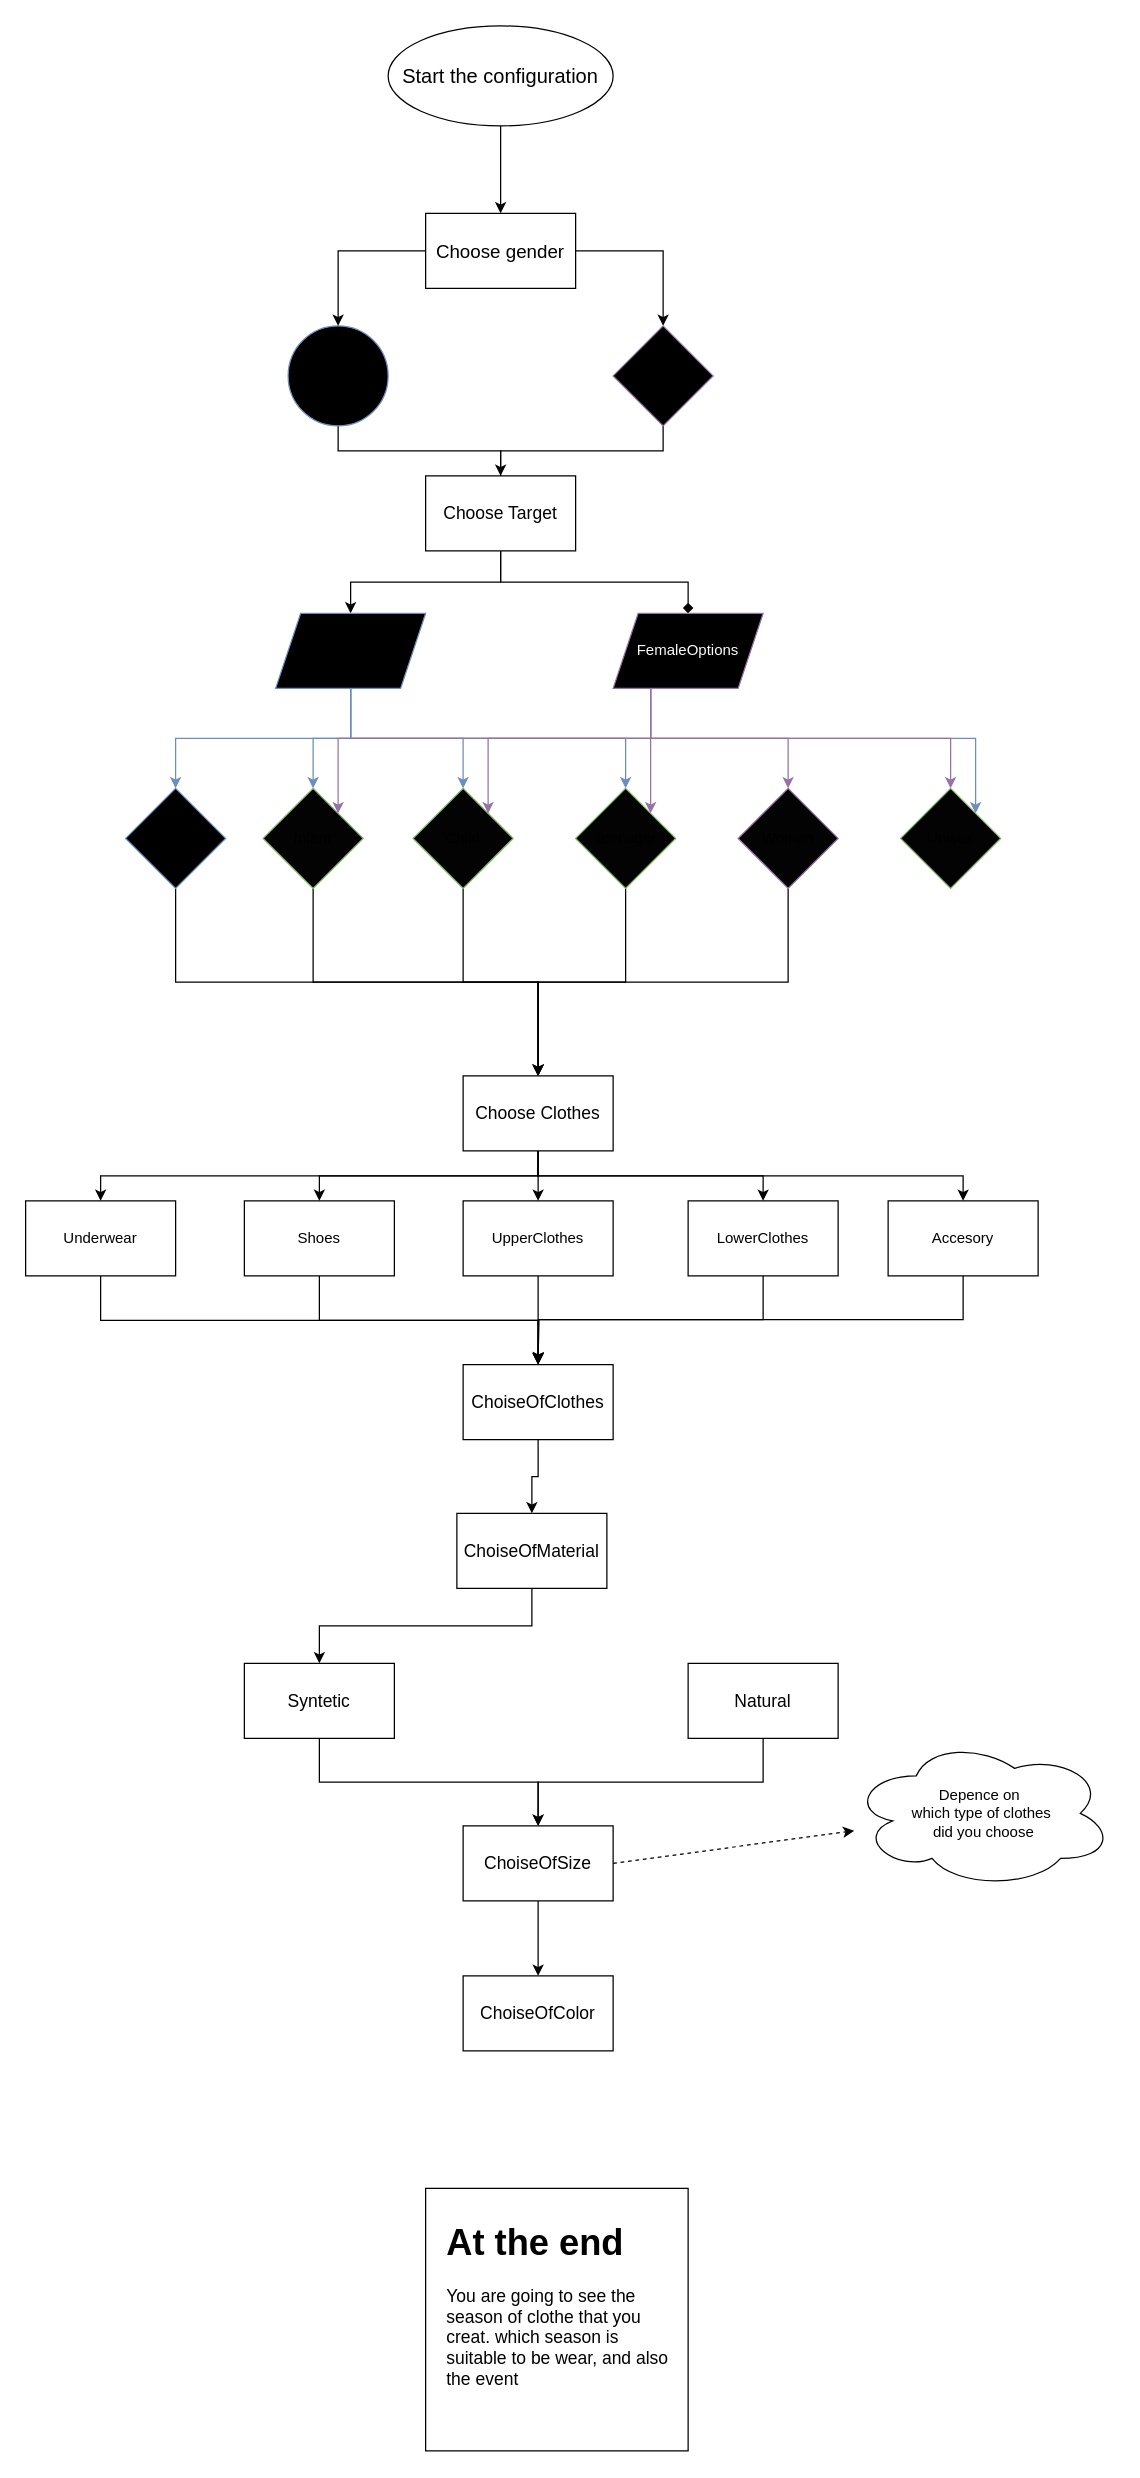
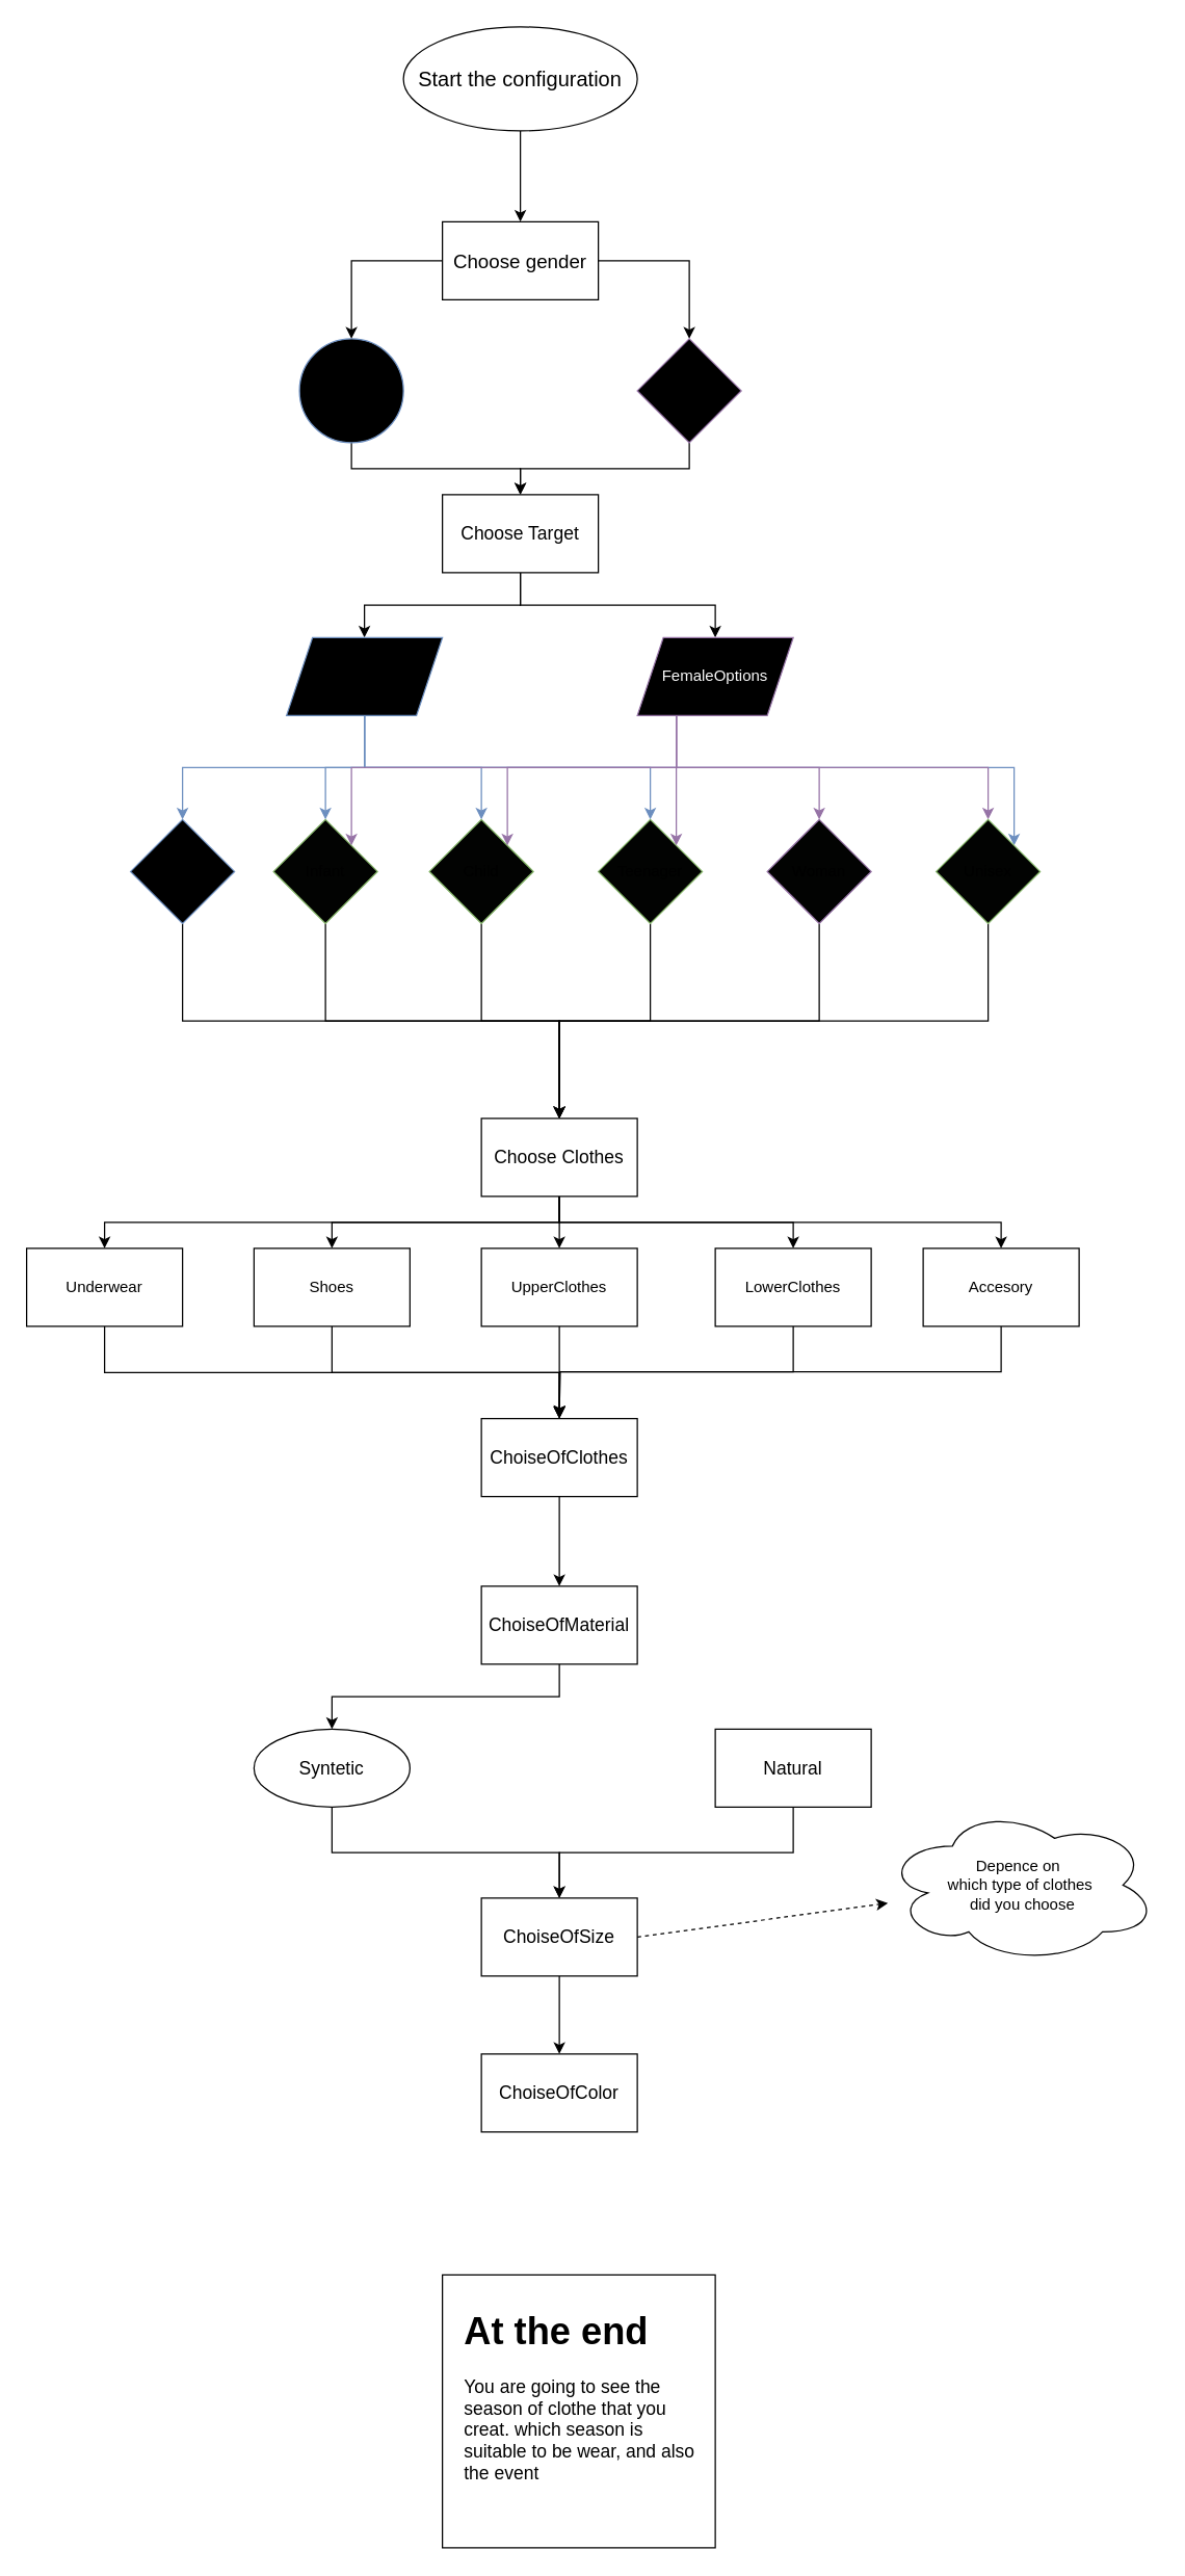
- <mxCell id="8" style="edgeStyle=orthogonalEdgeStyle;rounded=0;orthogonalLoop=1;jettySize=auto;html=1;exitX=0.5;exitY=1;exitDx=0;exitDy=0;entryX=0.5;entryY=0;entryDx=0;entryDy=0;endArrow=none;" parent="1" source="9" target="13" edge="1"><mxGeometry relative="1" as="geometry" /></mxCell>
+ <mxCell id="8" style="edgeStyle=orthogonalEdgeStyle;rounded=0;orthogonalLoop=1;jettySize=auto;html=1;exitX=0.5;exitY=1;exitDx=0;exitDy=0;entryX=0.5;entryY=0;entryDx=0;entryDy=0;" parent="1" source="9" target="13" edge="1"><mxGeometry relative="1" as="geometry" /></mxCell>
- <mxCell id="12" style="edgeStyle=orthogonalEdgeStyle;rounded=0;orthogonalLoop=1;jettySize=auto;html=1;exitX=0.5;exitY=1;exitDx=0;exitDy=0;entryX=0.5;entryY=0;entryDx=0;entryDy=0;endArrow=diamond;" parent="1" source="13" target="33" edge="1"><mxGeometry relative="1" as="geometry" /></mxCell>
+ <mxCell id="12" style="edgeStyle=orthogonalEdgeStyle;rounded=0;orthogonalLoop=1;jettySize=auto;html=1;exitX=0.5;exitY=1;exitDx=0;exitDy=0;entryX=0.5;entryY=0;entryDx=0;entryDy=0;" parent="1" source="13" target="33" edge="1"><mxGeometry relative="1" as="geometry" /></mxCell>
+ <mxCell id="36" style="edgeStyle=orthogonalEdgeStyle;rounded=0;orthogonalLoop=1;jettySize=auto;html=1;exitX=0.5;exitY=1;exitDx=0;exitDy=0;entryX=0.5;entryY=0;entryDx=0;entryDy=0;" parent="1" source="37" target="43" edge="1"><mxGeometry relative="1" as="geometry" /></mxCell>
- <mxCell id="57" value="&lt;span style=&quot;font-size: 14px;&quot;&gt;ChoiseOfMaterial&lt;/span&gt;" style="rounded=0;whiteSpace=wrap;html=1;" vertex="1" parent="1"><mxGeometry x="365" y="1210" width="120" height="60" as="geometry" /></mxCell>
+ <mxCell id="57" value="&lt;span style=&quot;font-size: 14px;&quot;&gt;ChoiseOfMaterial&lt;/span&gt;" style="rounded=0;whiteSpace=wrap;html=1;" vertex="1" parent="1"><mxGeometry x="370" y="1220" width="120" height="60" as="geometry" /></mxCell>
- <mxCell id="59" value="&lt;span style=&quot;font-size: 14px;&quot;&gt;Syntetic&lt;/span&gt;" style="rounded=0;whiteSpace=wrap;html=1;" vertex="1" parent="1"><mxGeometry x="195" y="1330" width="120" height="60" as="geometry" /></mxCell>
+ <mxCell id="59" value="&lt;span style=&quot;font-size: 14px;&quot;&gt;Syntetic&lt;/span&gt;" style="ellipse;whiteSpace=wrap;html=1;" vertex="1" parent="1"><mxGeometry x="195" y="1330" width="120" height="60" as="geometry" /></mxCell>
